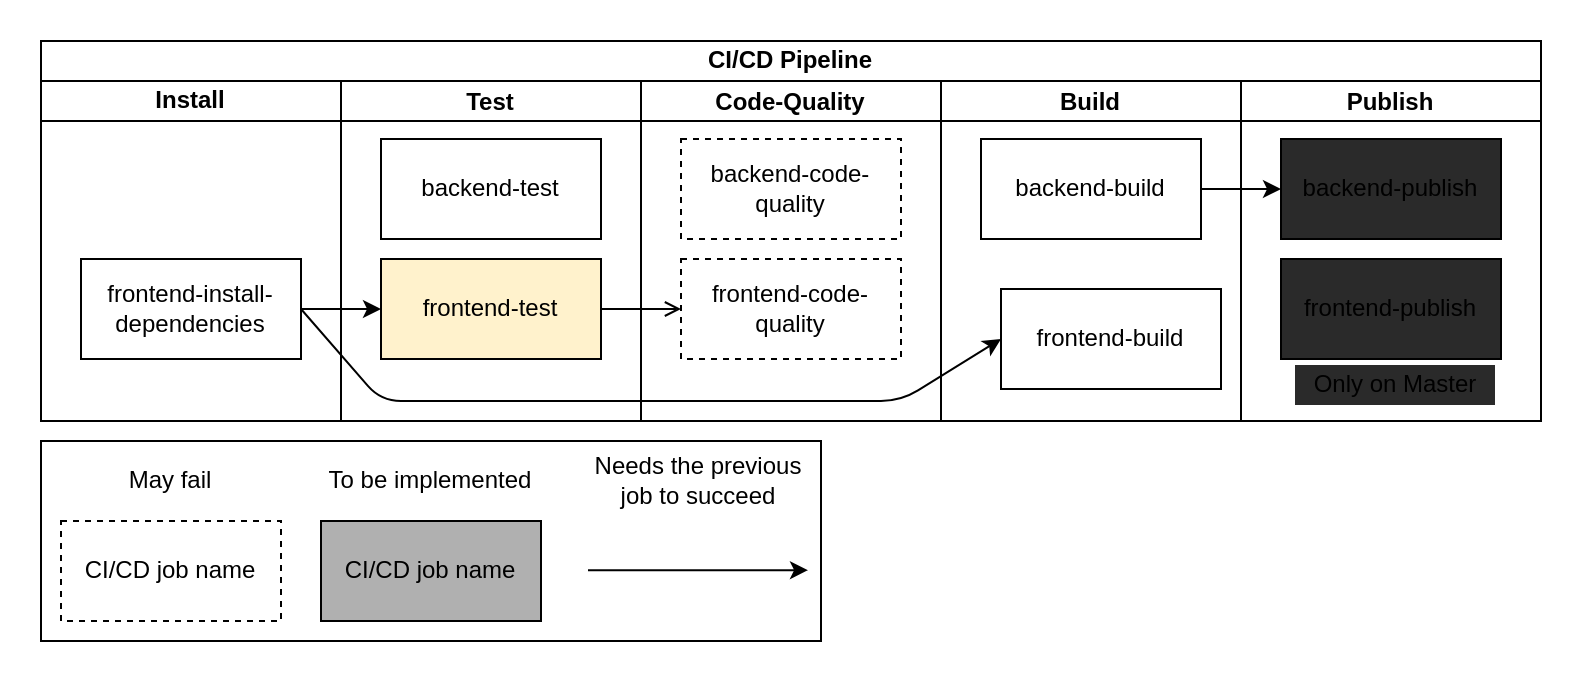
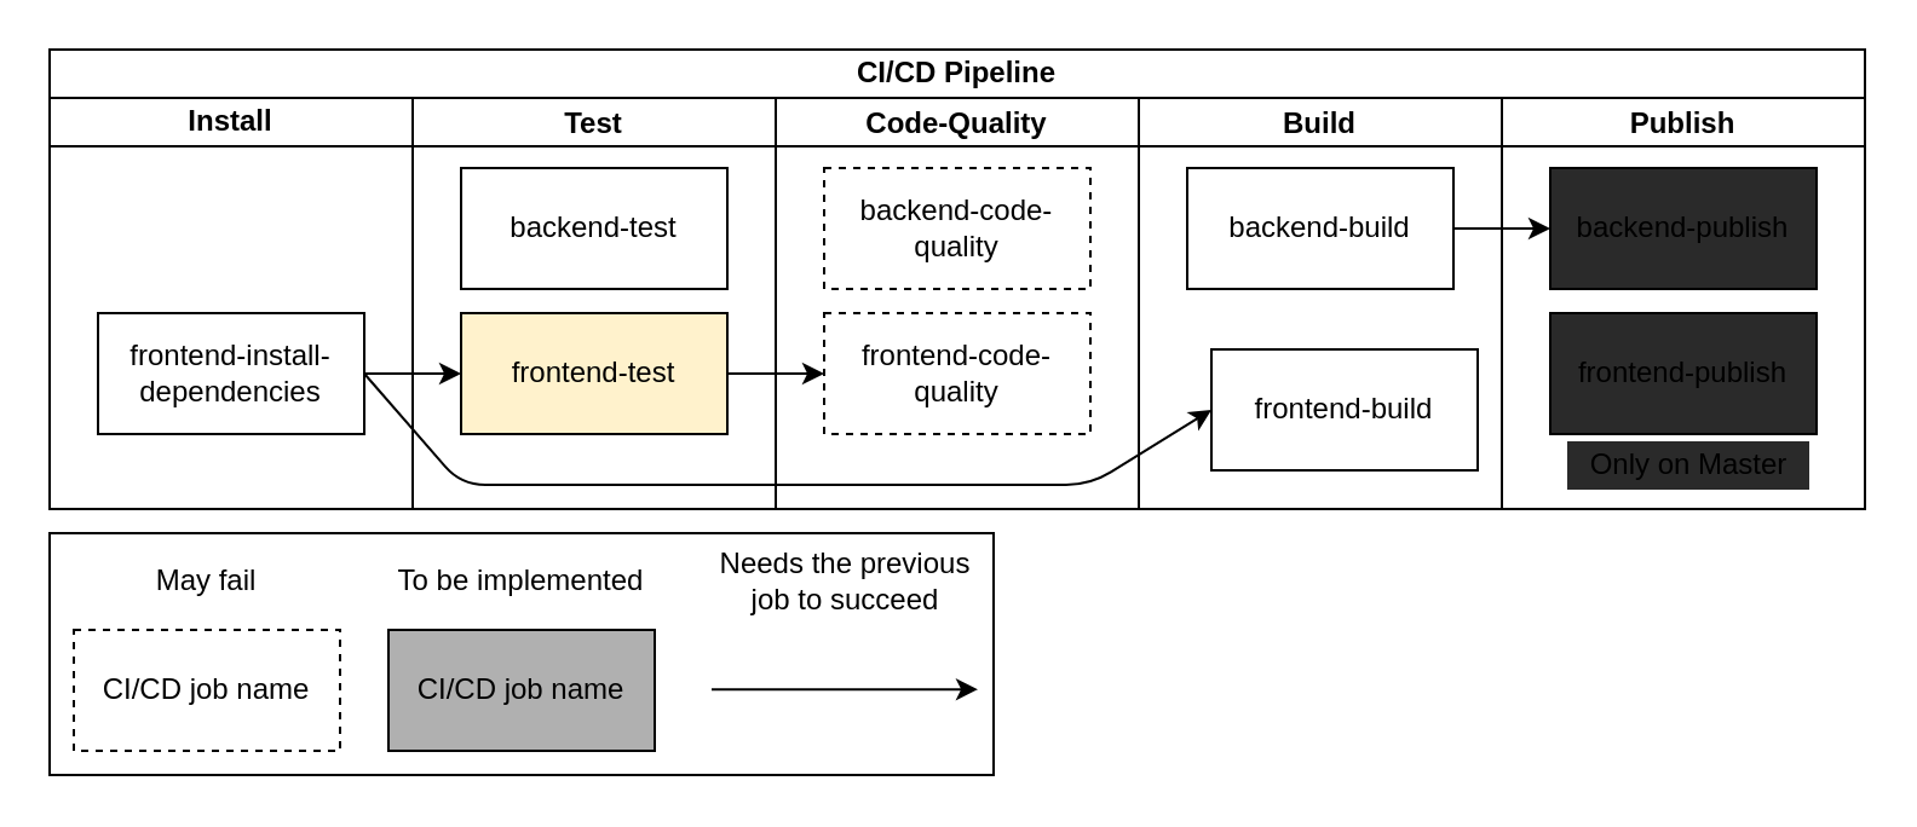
- <mxCell id="19" value="" style="edgeStyle=none;html=1;fontSize=12;endArrow=open;" parent="3" source="8" target="11" edge="1"><mxGeometry relative="1" as="geometry" /></mxCell>
+ <mxCell id="19" value="" style="edgeStyle=none;html=1;fontSize=12;" parent="3" source="8" target="11" edge="1"><mxGeometry relative="1" as="geometry" /></mxCell>
